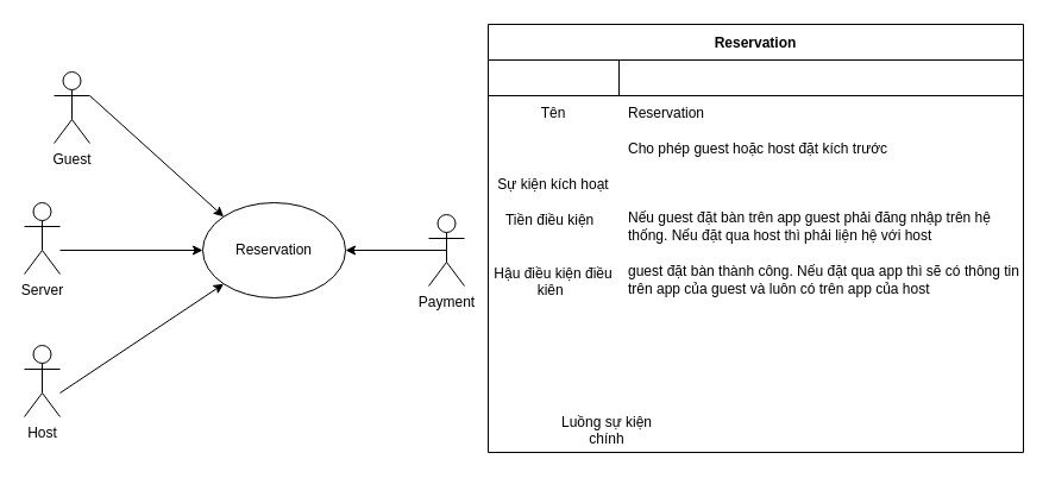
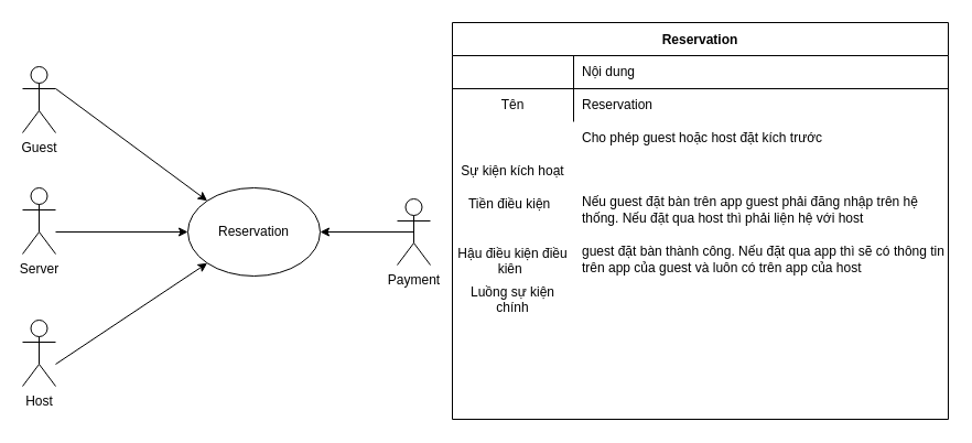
+ <mxCell id="13" value="Nội dung" style="shape=partialRectangle;html=1;whiteSpace=wrap;connectable=0;fillColor=none;top=0;left=0;bottom=0;right=0;align=left;spacingLeft=6;overflow=hidden;pointerEvents=1;" parent="12" vertex="1"><mxGeometry x="110" width="340" height="30" as="geometry"><mxRectangle width="340" height="30" as="alternateBounds" /></mxGeometry></mxCell>
- <mxCell id="2" value="Guest" style="shape=umlActor;verticalLabelPosition=bottom;verticalAlign=top;html=1;outlineConnect=0;" parent="1" vertex="1"><mxGeometry x="45" y="60" width="30" height="60" as="geometry" /></mxCell>
+ <mxCell id="2" value="Guest" style="shape=umlActor;verticalLabelPosition=bottom;verticalAlign=top;html=1;outlineConnect=0;" parent="1" vertex="1"><mxGeometry x="20" y="60" width="30" height="60" as="geometry" /></mxCell>
- <mxCell id="24" value="Luồng sự kiện chính" style="shape=partialRectangle;html=1;whiteSpace=wrap;connectable=0;fillColor=none;top=0;left=0;bottom=0;right=0;overflow=hidden;pointerEvents=1;" vertex="1" parent="1"><mxGeometry x="455" y="345" width="110" height="30" as="geometry"><mxRectangle width="90" height="30" as="alternateBounds" /></mxGeometry></mxCell>
+ <mxCell id="24" value="Luồng sự kiện chính" style="shape=partialRectangle;html=1;whiteSpace=wrap;connectable=0;fillColor=none;top=0;left=0;bottom=0;right=0;overflow=hidden;pointerEvents=1;" vertex="1" parent="1"><mxGeometry x="410" y="255" width="110" height="30" as="geometry"><mxRectangle width="90" height="30" as="alternateBounds" /></mxGeometry></mxCell>
